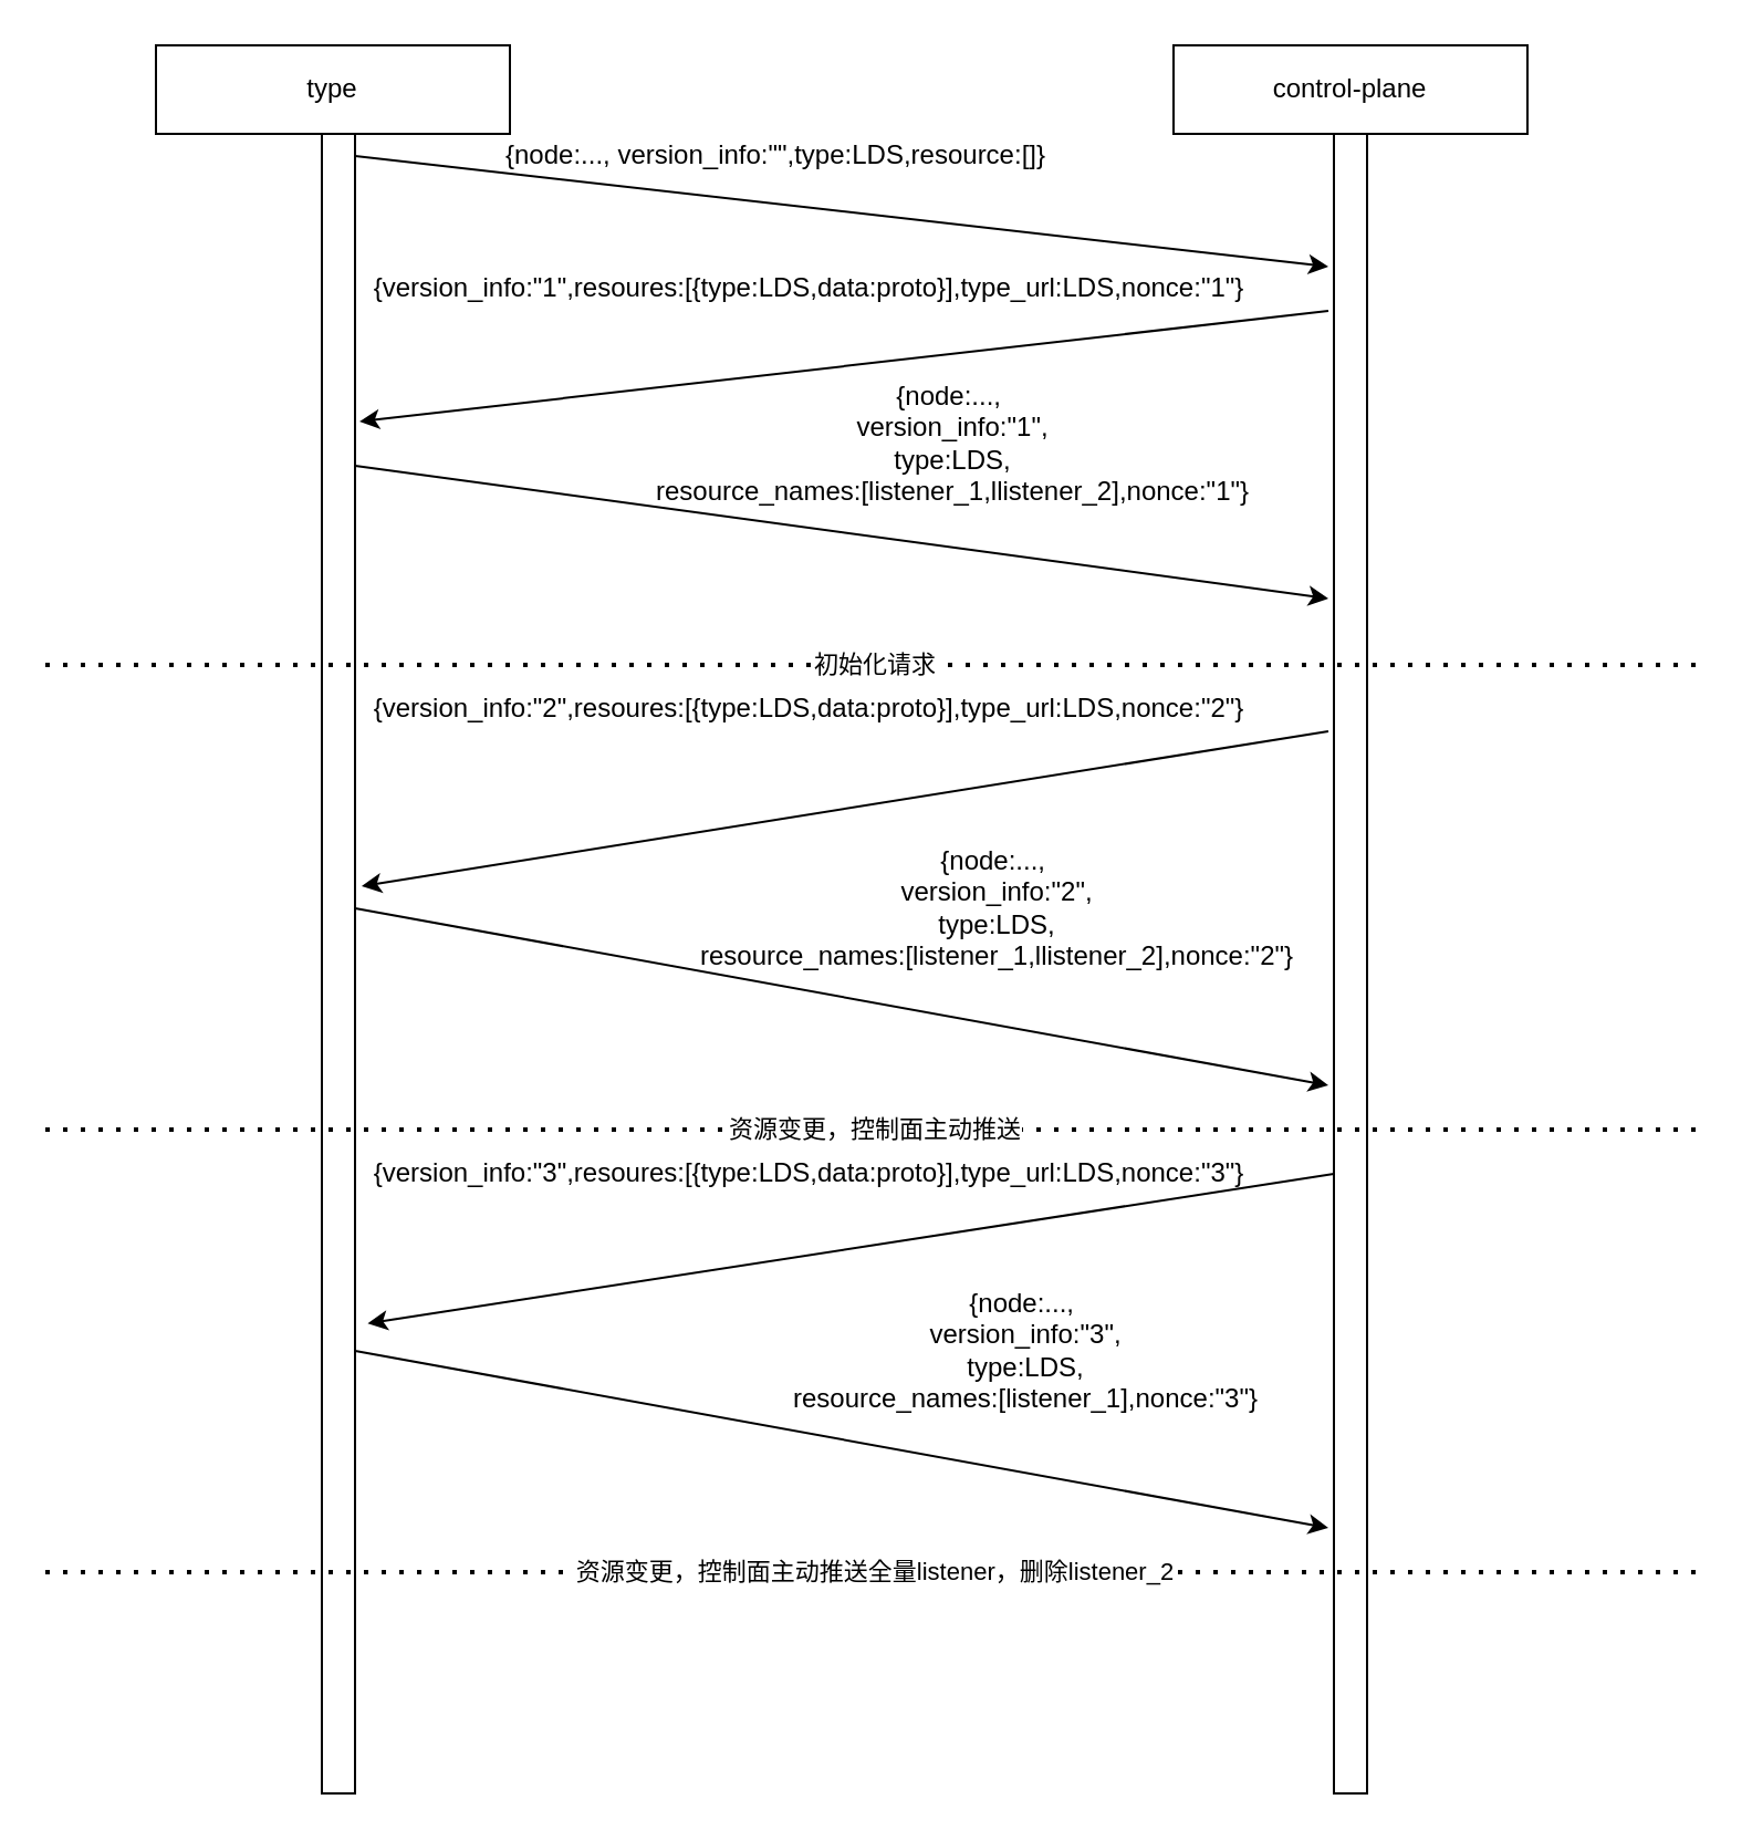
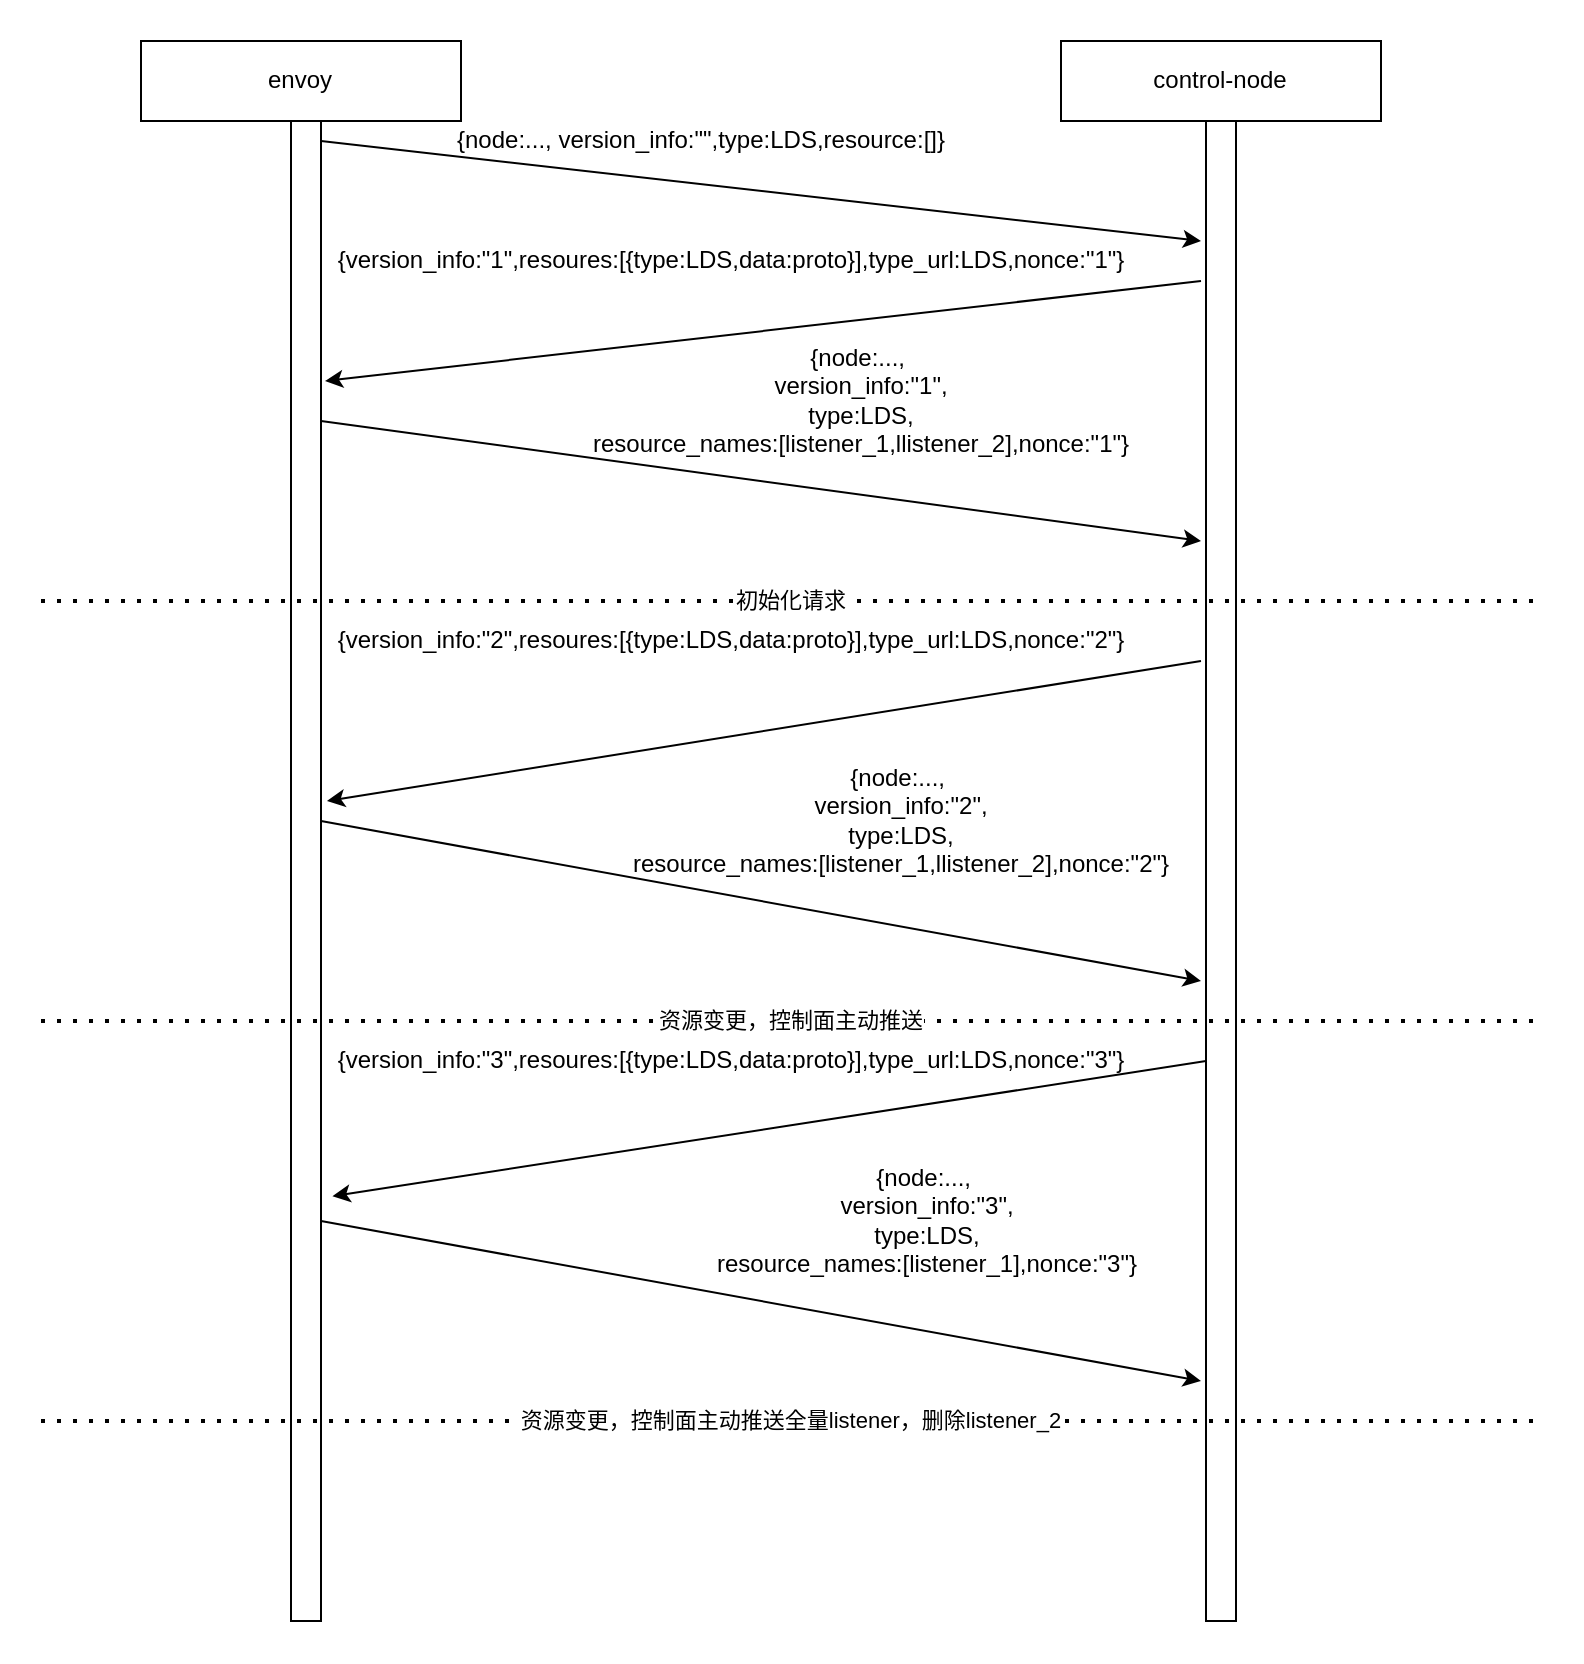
- <mxCell id="2" value="type" style="rounded=0;whiteSpace=wrap;html=1;" parent="1" vertex="1"><mxGeometry x="70" y="20" width="160" height="40" as="geometry" /></mxCell>
+ <mxCell id="2" value="envoy" style="rounded=0;whiteSpace=wrap;html=1;" parent="1" vertex="1"><mxGeometry x="70" y="20" width="160" height="40" as="geometry" /></mxCell>
- <mxCell id="3" value="control-plane" style="rounded=0;whiteSpace=wrap;html=1;" parent="1" vertex="1"><mxGeometry x="530" y="20" width="160" height="40" as="geometry" /></mxCell>
+ <mxCell id="3" value="control-node" style="rounded=0;whiteSpace=wrap;html=1;" parent="1" vertex="1"><mxGeometry x="530" y="20" width="160" height="40" as="geometry" /></mxCell>
